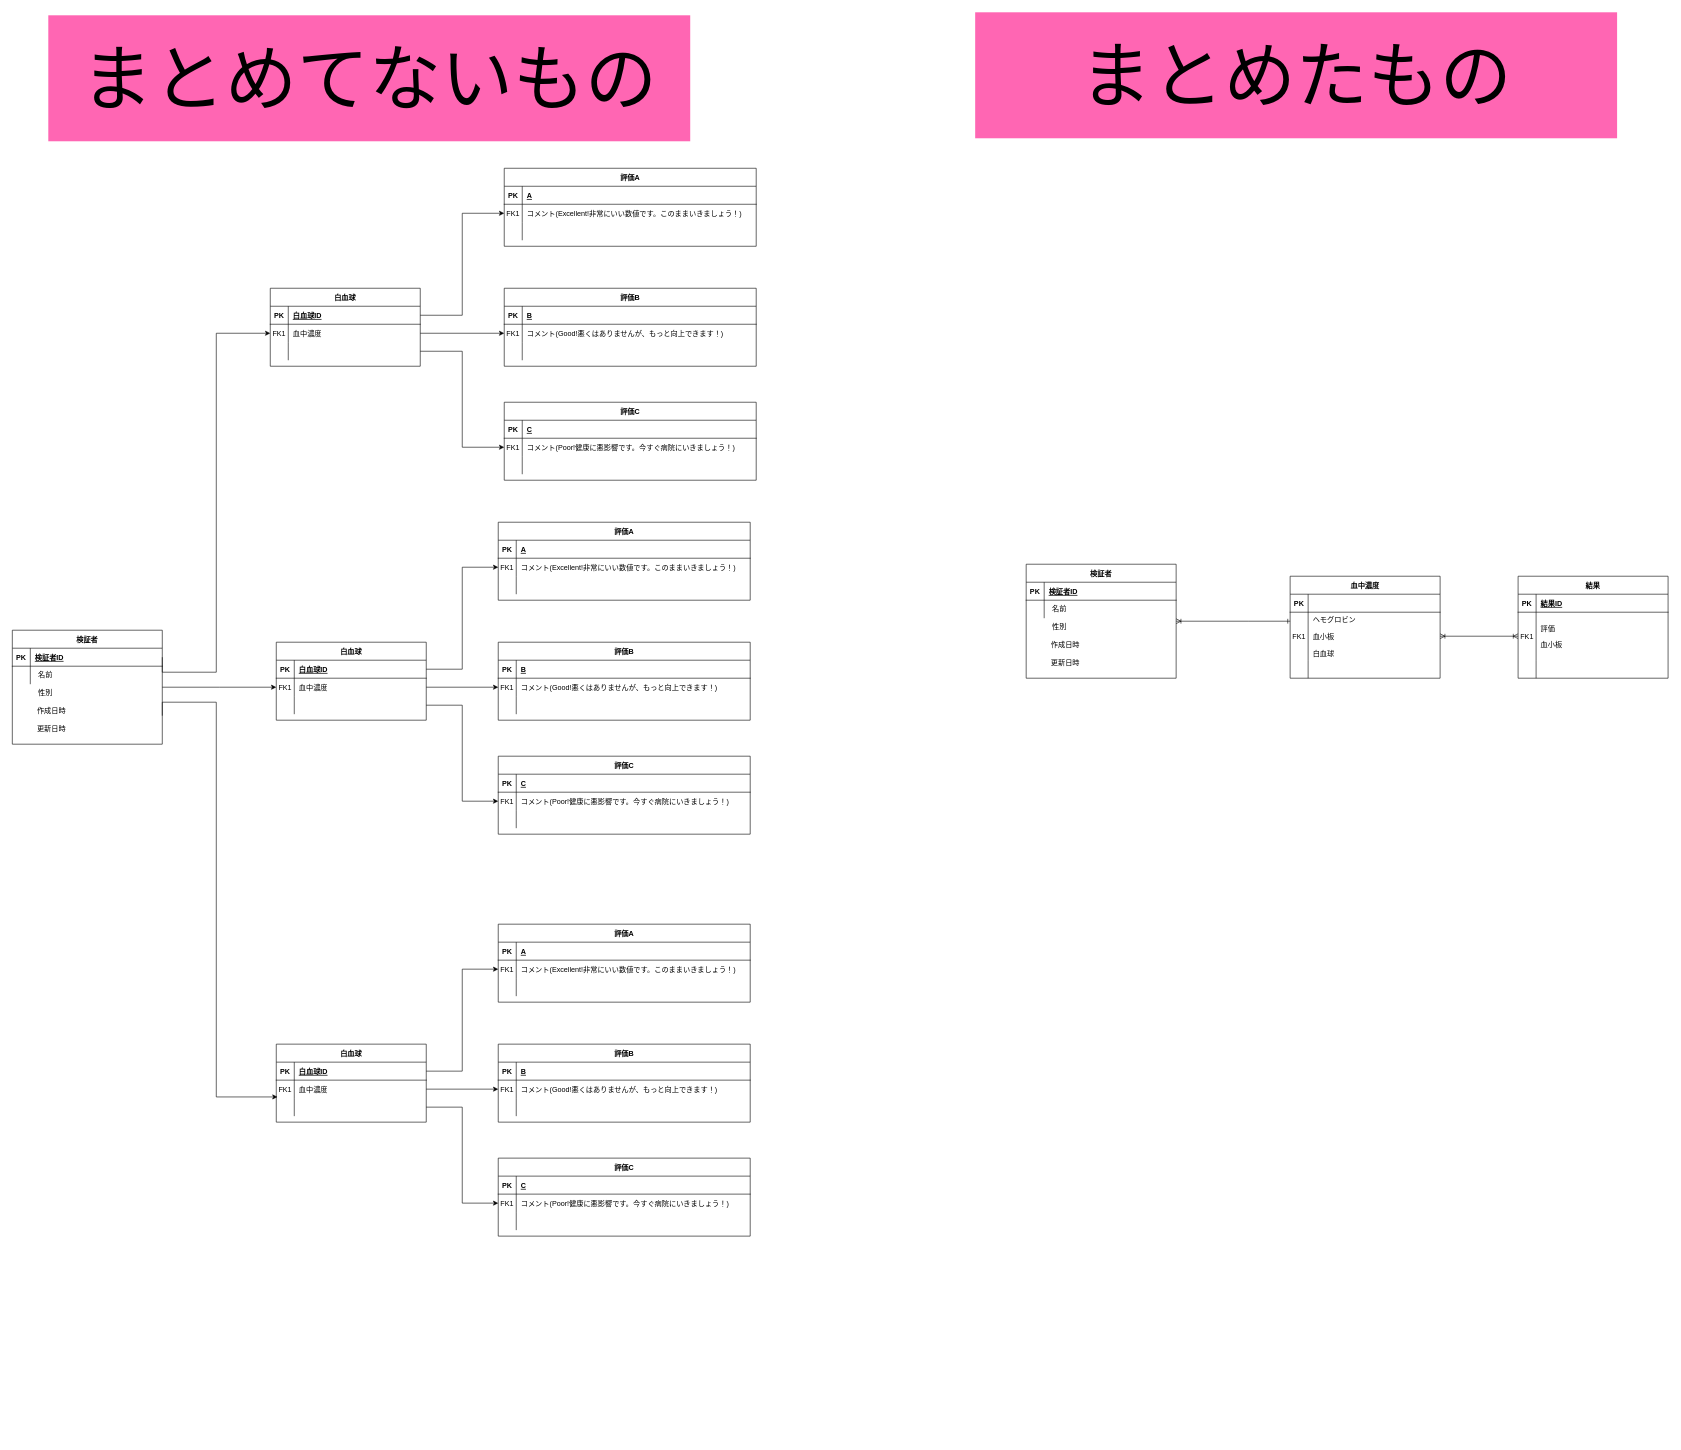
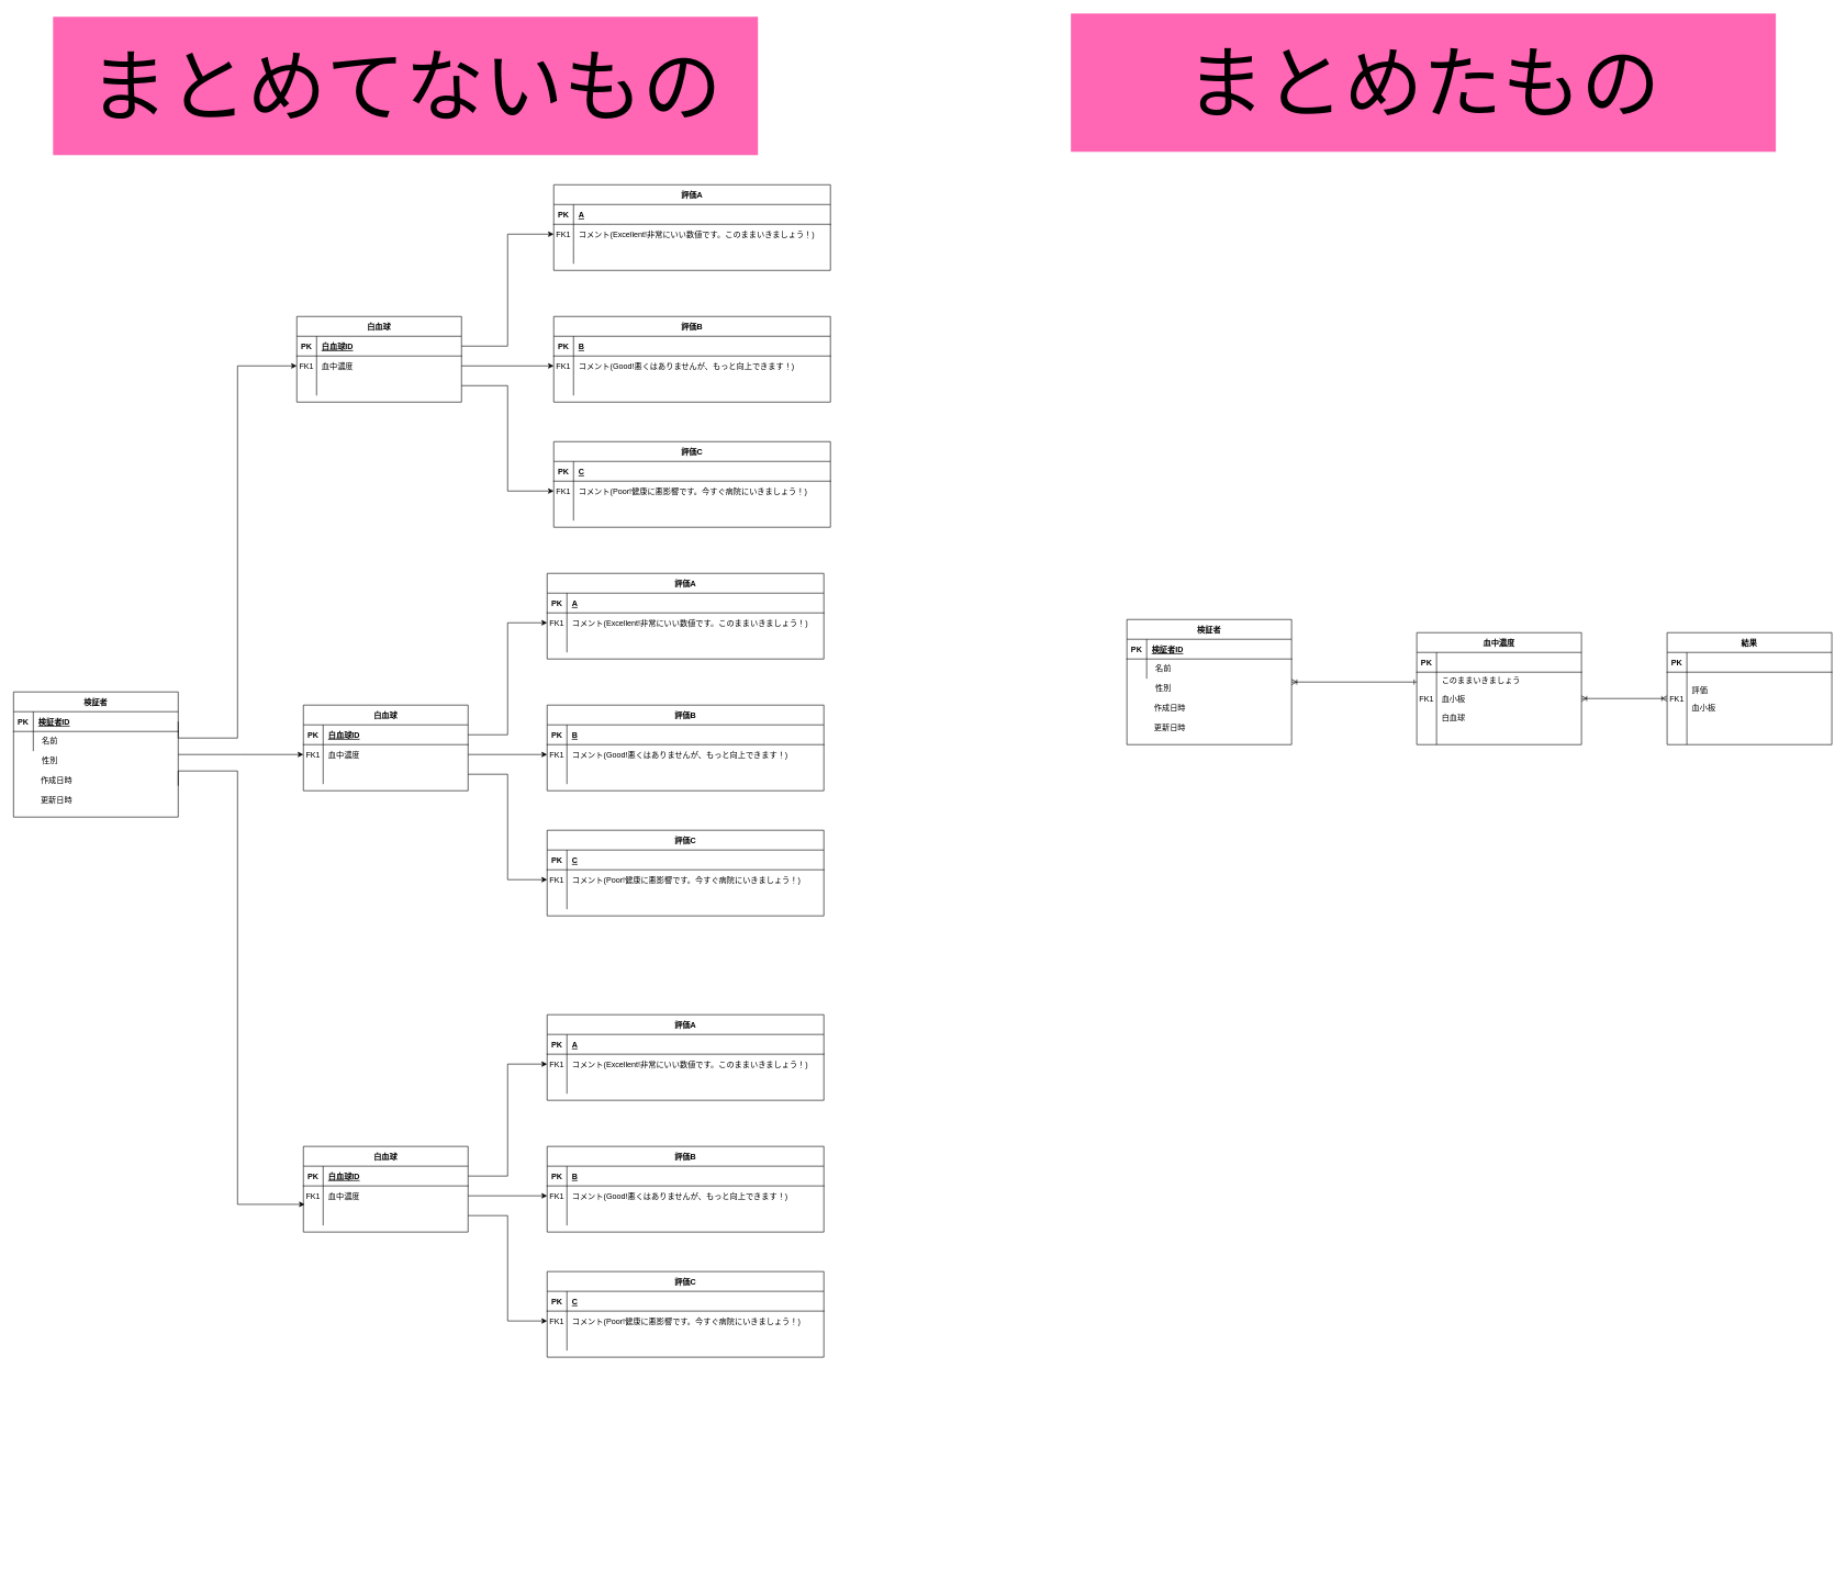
- <mxCell id="171" value="結果ID" style="shape=partialRectangle;overflow=hidden;connectable=0;fillColor=none;top=0;left=0;bottom=0;right=0;align=left;spacingLeft=6;fontStyle=5;" vertex="1" parent="169"><mxGeometry x="30" width="220" height="30" as="geometry"><mxRectangle width="220" height="30" as="alternateBounds" /></mxGeometry></mxCell>
- <mxCell id="164" value="ヘモグロビン&#10;&#10;血小板&#10;&#10;白血球" style="shape=partialRectangle;overflow=hidden;connectable=0;fillColor=none;top=0;left=0;bottom=0;right=0;align=left;spacingLeft=6;" vertex="1" parent="162"><mxGeometry x="30" width="220" height="80" as="geometry"><mxRectangle width="220" height="80" as="alternateBounds" /></mxGeometry></mxCell>
+ <mxCell id="164" value="このままいきましょう&#10;&#10;血小板&#10;&#10;白血球" style="shape=partialRectangle;overflow=hidden;connectable=0;fillColor=none;top=0;left=0;bottom=0;right=0;align=left;spacingLeft=6;" vertex="1" parent="162"><mxGeometry x="30" width="220" height="80" as="geometry"><mxRectangle width="220" height="80" as="alternateBounds" /></mxGeometry></mxCell>
